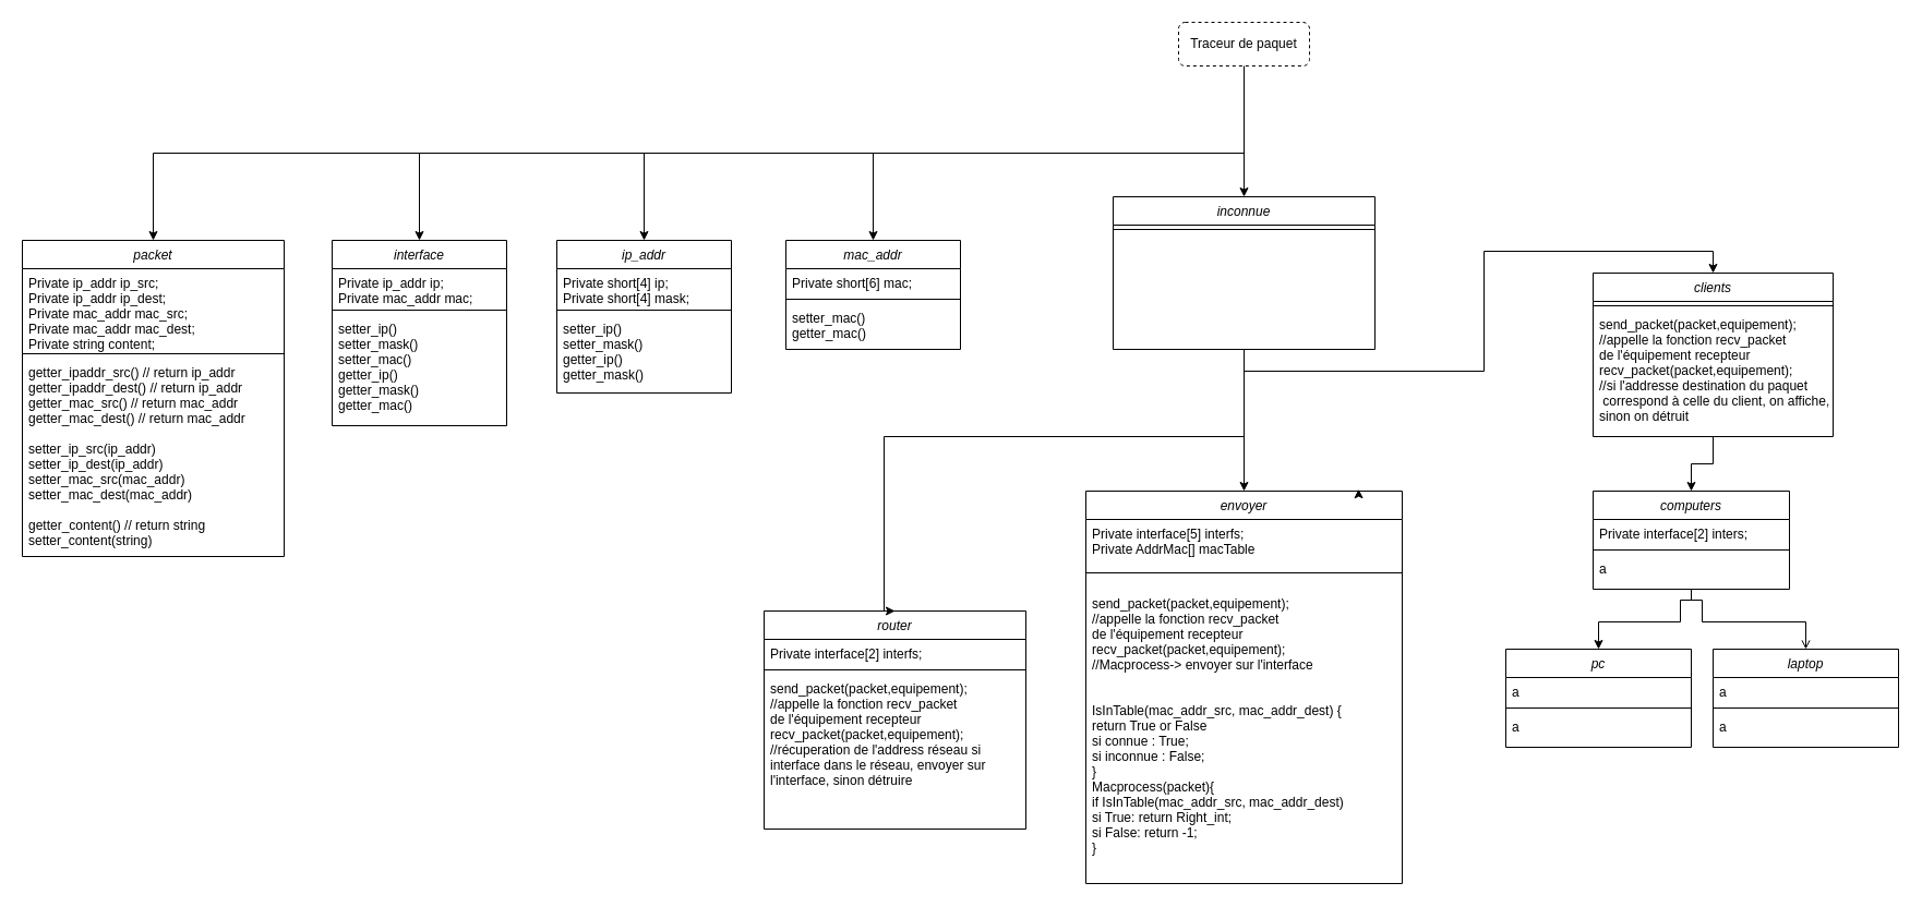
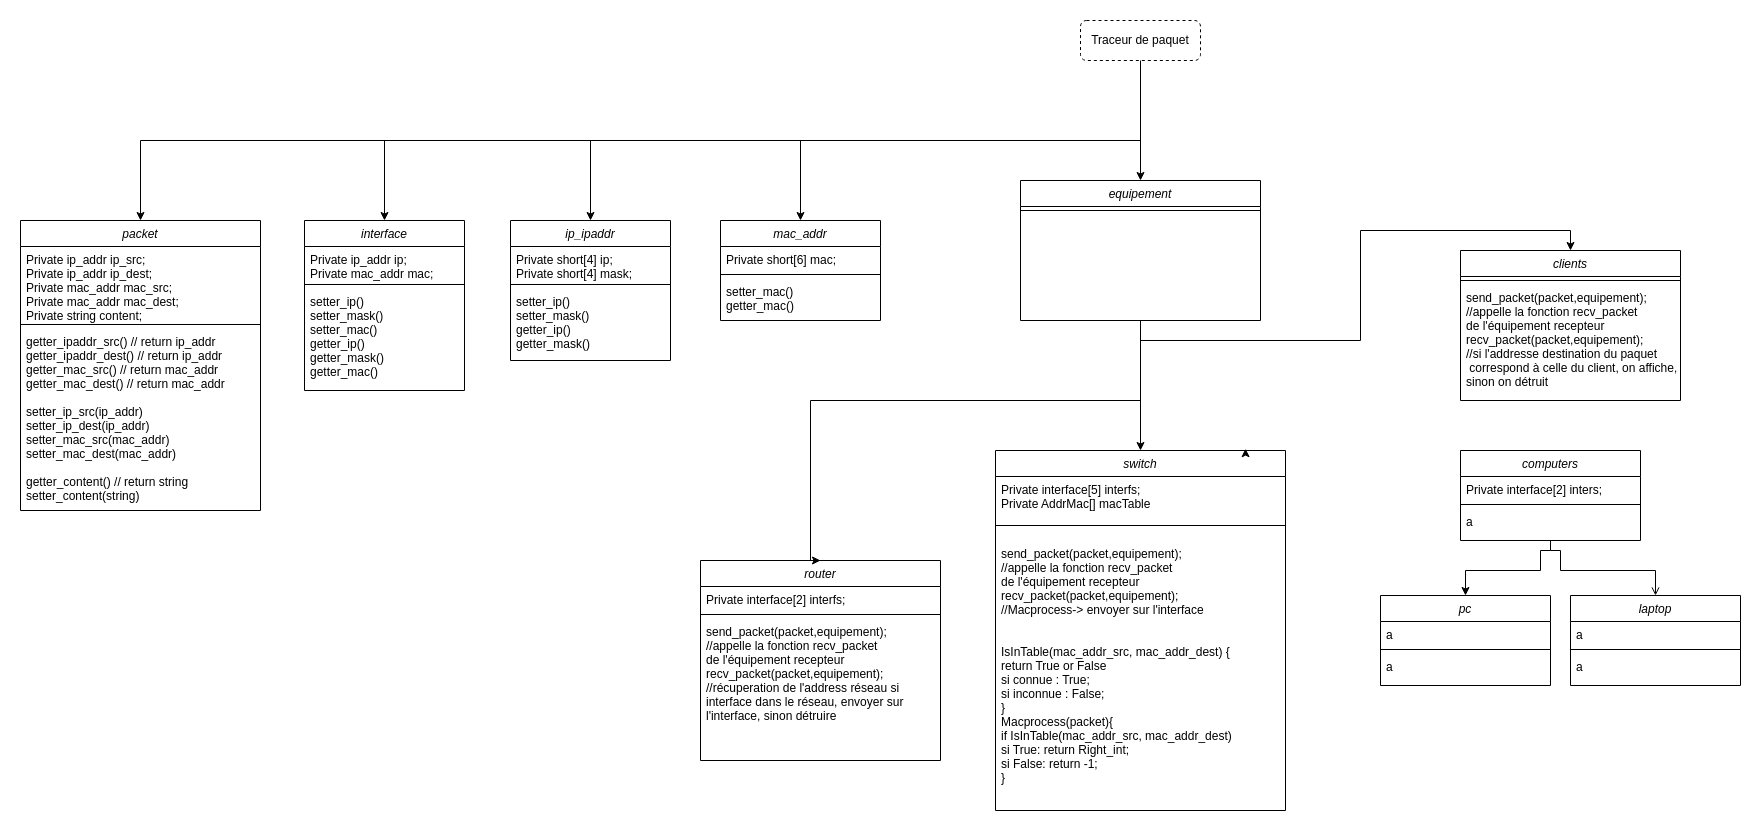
- <mxCell id="53" value="inconnue" style="swimlane;fontStyle=2;align=center;verticalAlign=top;childLayout=stackLayout;horizontal=1;startSize=26;horizontalStack=0;resizeParent=1;resizeLast=0;collapsible=1;marginBottom=0;rounded=0;shadow=0;strokeWidth=1;" vertex="1" parent="1"><mxGeometry x="1020" y="180" width="240" height="140" as="geometry"><mxRectangle x="230" y="140" width="160" height="26" as="alternateBounds" /></mxGeometry></mxCell>
+ <mxCell id="53" value="equipement" style="swimlane;fontStyle=2;align=center;verticalAlign=top;childLayout=stackLayout;horizontal=1;startSize=26;horizontalStack=0;resizeParent=1;resizeLast=0;collapsible=1;marginBottom=0;rounded=0;shadow=0;strokeWidth=1;" vertex="1" parent="1"><mxGeometry x="1020" y="180" width="240" height="140" as="geometry"><mxRectangle x="230" y="140" width="160" height="26" as="alternateBounds" /></mxGeometry></mxCell>
- <mxCell id="2" value="ip_addr" style="swimlane;fontStyle=2;align=center;verticalAlign=top;childLayout=stackLayout;horizontal=1;startSize=26;horizontalStack=0;resizeParent=1;resizeLast=0;collapsible=1;marginBottom=0;rounded=0;shadow=0;strokeWidth=1;" parent="1" vertex="1"><mxGeometry x="510" y="220" width="160" height="140" as="geometry"><mxRectangle x="230" y="140" width="160" height="26" as="alternateBounds" /></mxGeometry></mxCell>
+ <mxCell id="2" value="ip_ipaddr" style="swimlane;fontStyle=2;align=center;verticalAlign=top;childLayout=stackLayout;horizontal=1;startSize=26;horizontalStack=0;resizeParent=1;resizeLast=0;collapsible=1;marginBottom=0;rounded=0;shadow=0;strokeWidth=1;" parent="1" vertex="1"><mxGeometry x="510" y="220" width="160" height="140" as="geometry"><mxRectangle x="230" y="140" width="160" height="26" as="alternateBounds" /></mxGeometry></mxCell>
- <mxCell id="46" style="edgeStyle=orthogonalEdgeStyle;rounded=0;orthogonalLoop=1;jettySize=auto;html=1;exitX=0.5;exitY=1;exitDx=0;exitDy=0;entryX=0.5;entryY=0;entryDx=0;entryDy=0;" parent="1" source="47" target="34" edge="1"><mxGeometry relative="1" as="geometry" /></mxCell>
- <mxCell id="18" value="envoyer" style="swimlane;fontStyle=2;align=center;verticalAlign=top;childLayout=stackLayout;horizontal=1;startSize=26;horizontalStack=0;resizeParent=1;resizeLast=0;collapsible=1;marginBottom=0;rounded=0;shadow=0;strokeWidth=1;" parent="1" vertex="1"><mxGeometry x="995" y="450" width="290" height="360" as="geometry"><mxRectangle x="230" y="140" width="160" height="26" as="alternateBounds" /></mxGeometry></mxCell>
+ <mxCell id="18" value="switch" style="swimlane;fontStyle=2;align=center;verticalAlign=top;childLayout=stackLayout;horizontal=1;startSize=26;horizontalStack=0;resizeParent=1;resizeLast=0;collapsible=1;marginBottom=0;rounded=0;shadow=0;strokeWidth=1;" parent="1" vertex="1"><mxGeometry x="995" y="450" width="290" height="360" as="geometry"><mxRectangle x="230" y="140" width="160" height="26" as="alternateBounds" /></mxGeometry></mxCell>
